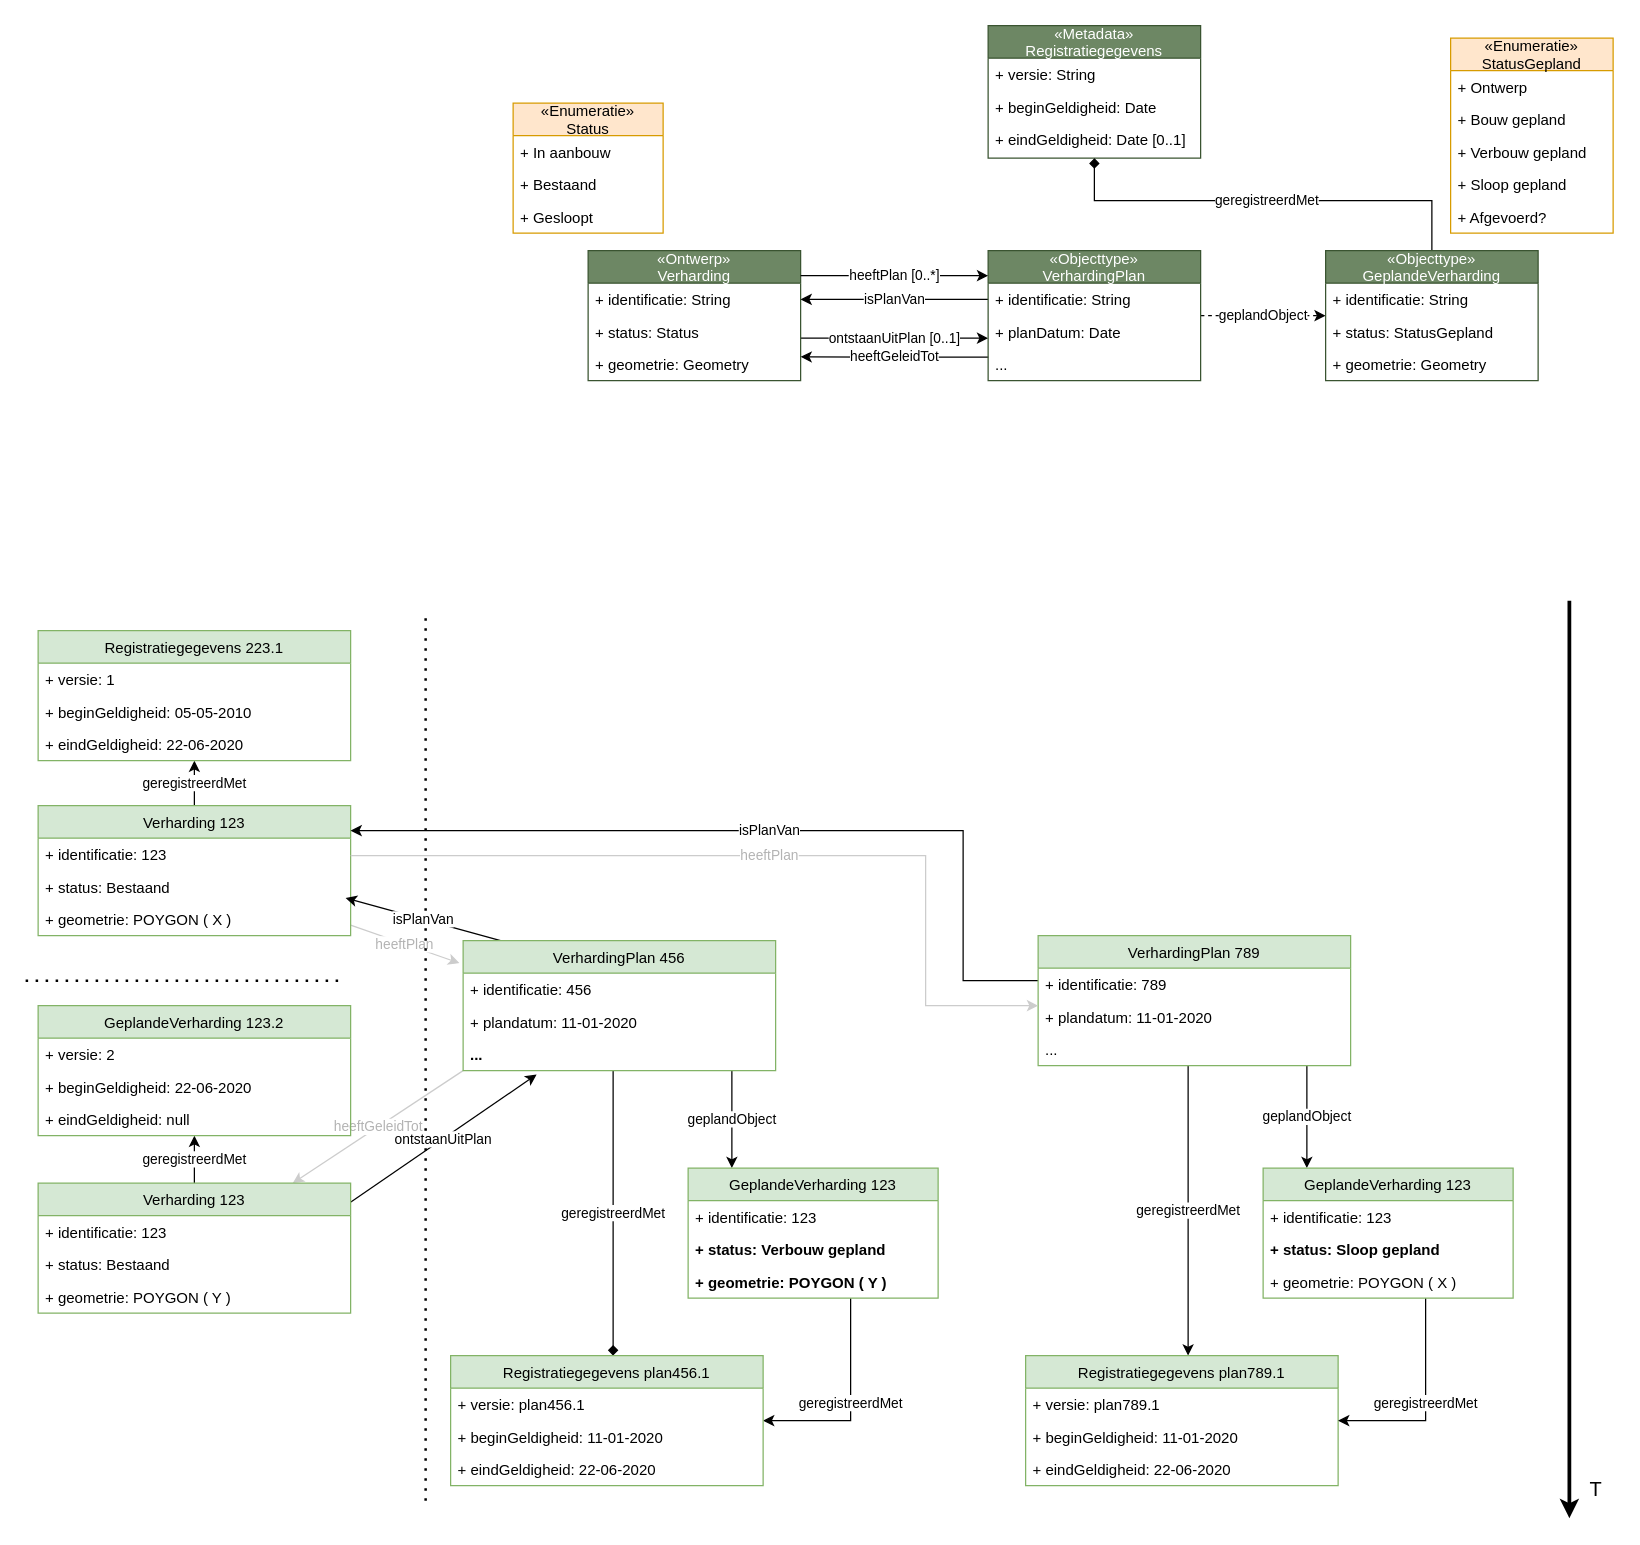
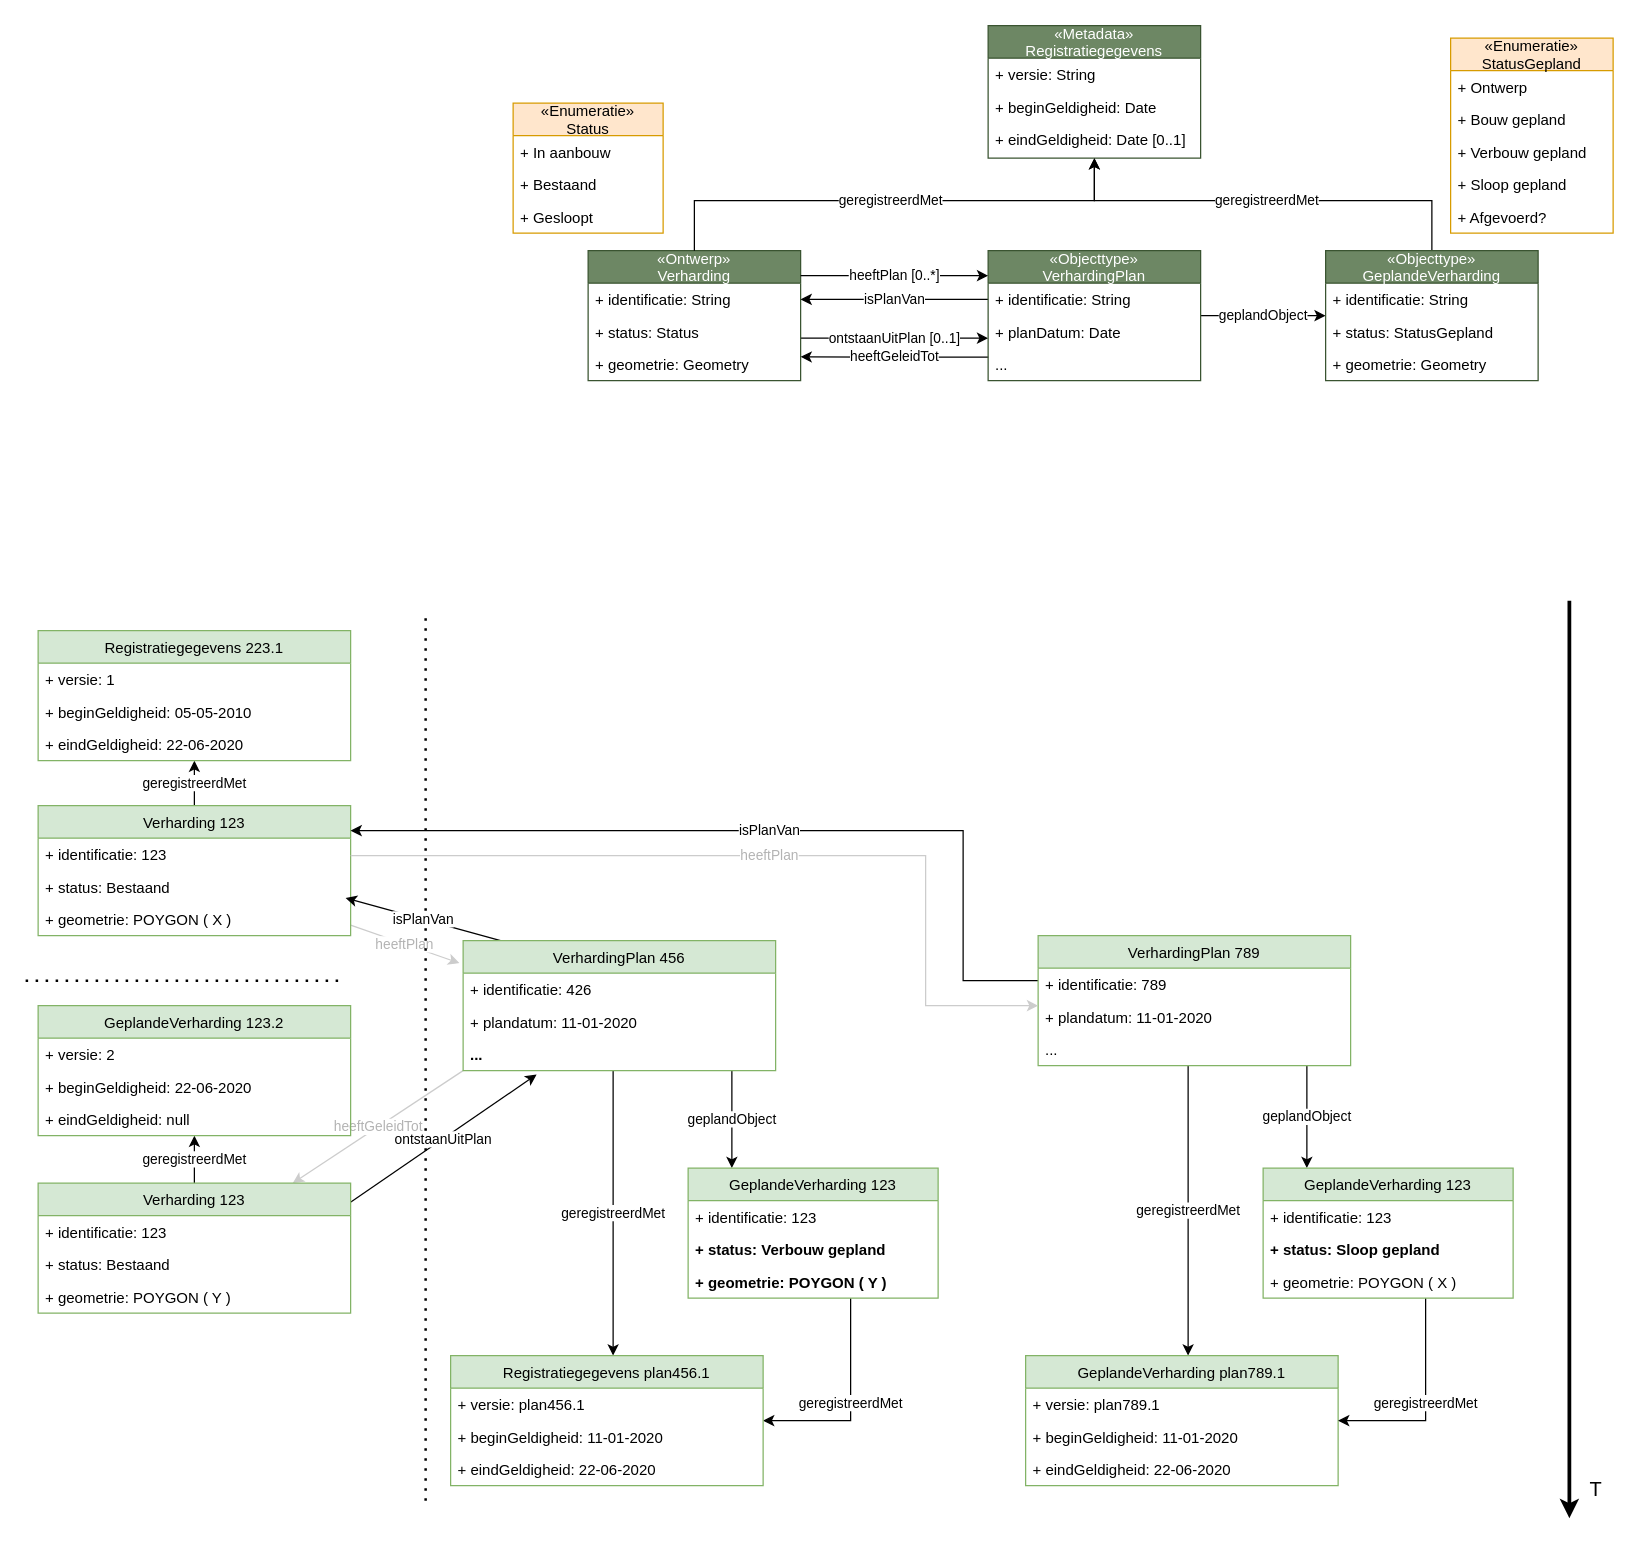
+ <mxCell id="82" value="geregistreerdMet" style="edgeStyle=orthogonalEdgeStyle;rounded=0;orthogonalLoop=1;jettySize=auto;html=1;" parent="1" source="3" target="7" edge="1"><mxGeometry relative="1" as="geometry"><Array as="points"><mxPoint x="555" y="160" /><mxPoint x="875" y="160" /></Array></mxGeometry></mxCell>
- <mxCell id="77" value="geregistreerdMet" style="edgeStyle=elbowEdgeStyle;rounded=0;orthogonalLoop=1;jettySize=auto;html=1;elbow=vertical;endArrow=diamond;" parent="1" source="78" target="7" edge="1"><mxGeometry relative="1" as="geometry"><Array as="points"><mxPoint x="980" y="160" /></Array></mxGeometry></mxCell>
+ <mxCell id="77" value="geregistreerdMet" style="edgeStyle=elbowEdgeStyle;rounded=0;orthogonalLoop=1;jettySize=auto;html=1;elbow=vertical;" parent="1" source="78" target="7" edge="1"><mxGeometry relative="1" as="geometry"><Array as="points"><mxPoint x="980" y="160" /></Array></mxGeometry></mxCell>
- <mxCell id="13" value="geplandObject" style="rounded=0;orthogonalLoop=1;jettySize=auto;html=1;dashed=1;" parent="1" source="14" target="78" edge="1"><mxGeometry relative="1" as="geometry" /></mxCell>
+ <mxCell id="13" value="geplandObject" style="rounded=0;orthogonalLoop=1;jettySize=auto;html=1;" parent="1" source="14" target="78" edge="1"><mxGeometry relative="1" as="geometry" /></mxCell>
- <mxCell id="38" value="+ identificatie: 456" style="text;strokeColor=none;fillColor=none;align=left;verticalAlign=top;spacingLeft=4;spacingRight=4;overflow=hidden;rotatable=0;points=[[0,0.5],[1,0.5]];portConstraint=eastwest;" parent="37" vertex="1"><mxGeometry y="26" width="250" height="26" as="geometry" /></mxCell>
+ <mxCell id="38" value="+ identificatie: 426" style="text;strokeColor=none;fillColor=none;align=left;verticalAlign=top;spacingLeft=4;spacingRight=4;overflow=hidden;rotatable=0;points=[[0,0.5],[1,0.5]];portConstraint=eastwest;" parent="37" vertex="1"><mxGeometry y="26" width="250" height="26" as="geometry" /></mxCell>
- <mxCell id="36" value="geregistreerdMet" style="edgeStyle=elbowEdgeStyle;rounded=0;orthogonalLoop=1;jettySize=auto;html=1;endArrow=diamond;" parent="1" source="37" target="64" edge="1"><mxGeometry relative="1" as="geometry" /></mxCell>
+ <mxCell id="36" value="geregistreerdMet" style="edgeStyle=elbowEdgeStyle;rounded=0;orthogonalLoop=1;jettySize=auto;html=1;" parent="1" source="37" target="64" edge="1"><mxGeometry relative="1" as="geometry" /></mxCell>
- <mxCell id="68" value="Registratiegegevens plan789.1" style="swimlane;fontStyle=0;childLayout=stackLayout;horizontal=1;startSize=26;fillColor=#d5e8d4;horizontalStack=0;resizeParent=1;resizeParentMax=0;resizeLast=0;collapsible=1;marginBottom=0;strokeColor=#82b366;" parent="1" vertex="1"><mxGeometry x="820" y="1084" width="250" height="104" as="geometry" /></mxCell>
+ <mxCell id="68" value="GeplandeVerharding plan789.1" style="swimlane;fontStyle=0;childLayout=stackLayout;horizontal=1;startSize=26;fillColor=#d5e8d4;horizontalStack=0;resizeParent=1;resizeParentMax=0;resizeLast=0;collapsible=1;marginBottom=0;strokeColor=#82b366;" parent="1" vertex="1"><mxGeometry x="820" y="1084" width="250" height="104" as="geometry" /></mxCell>
